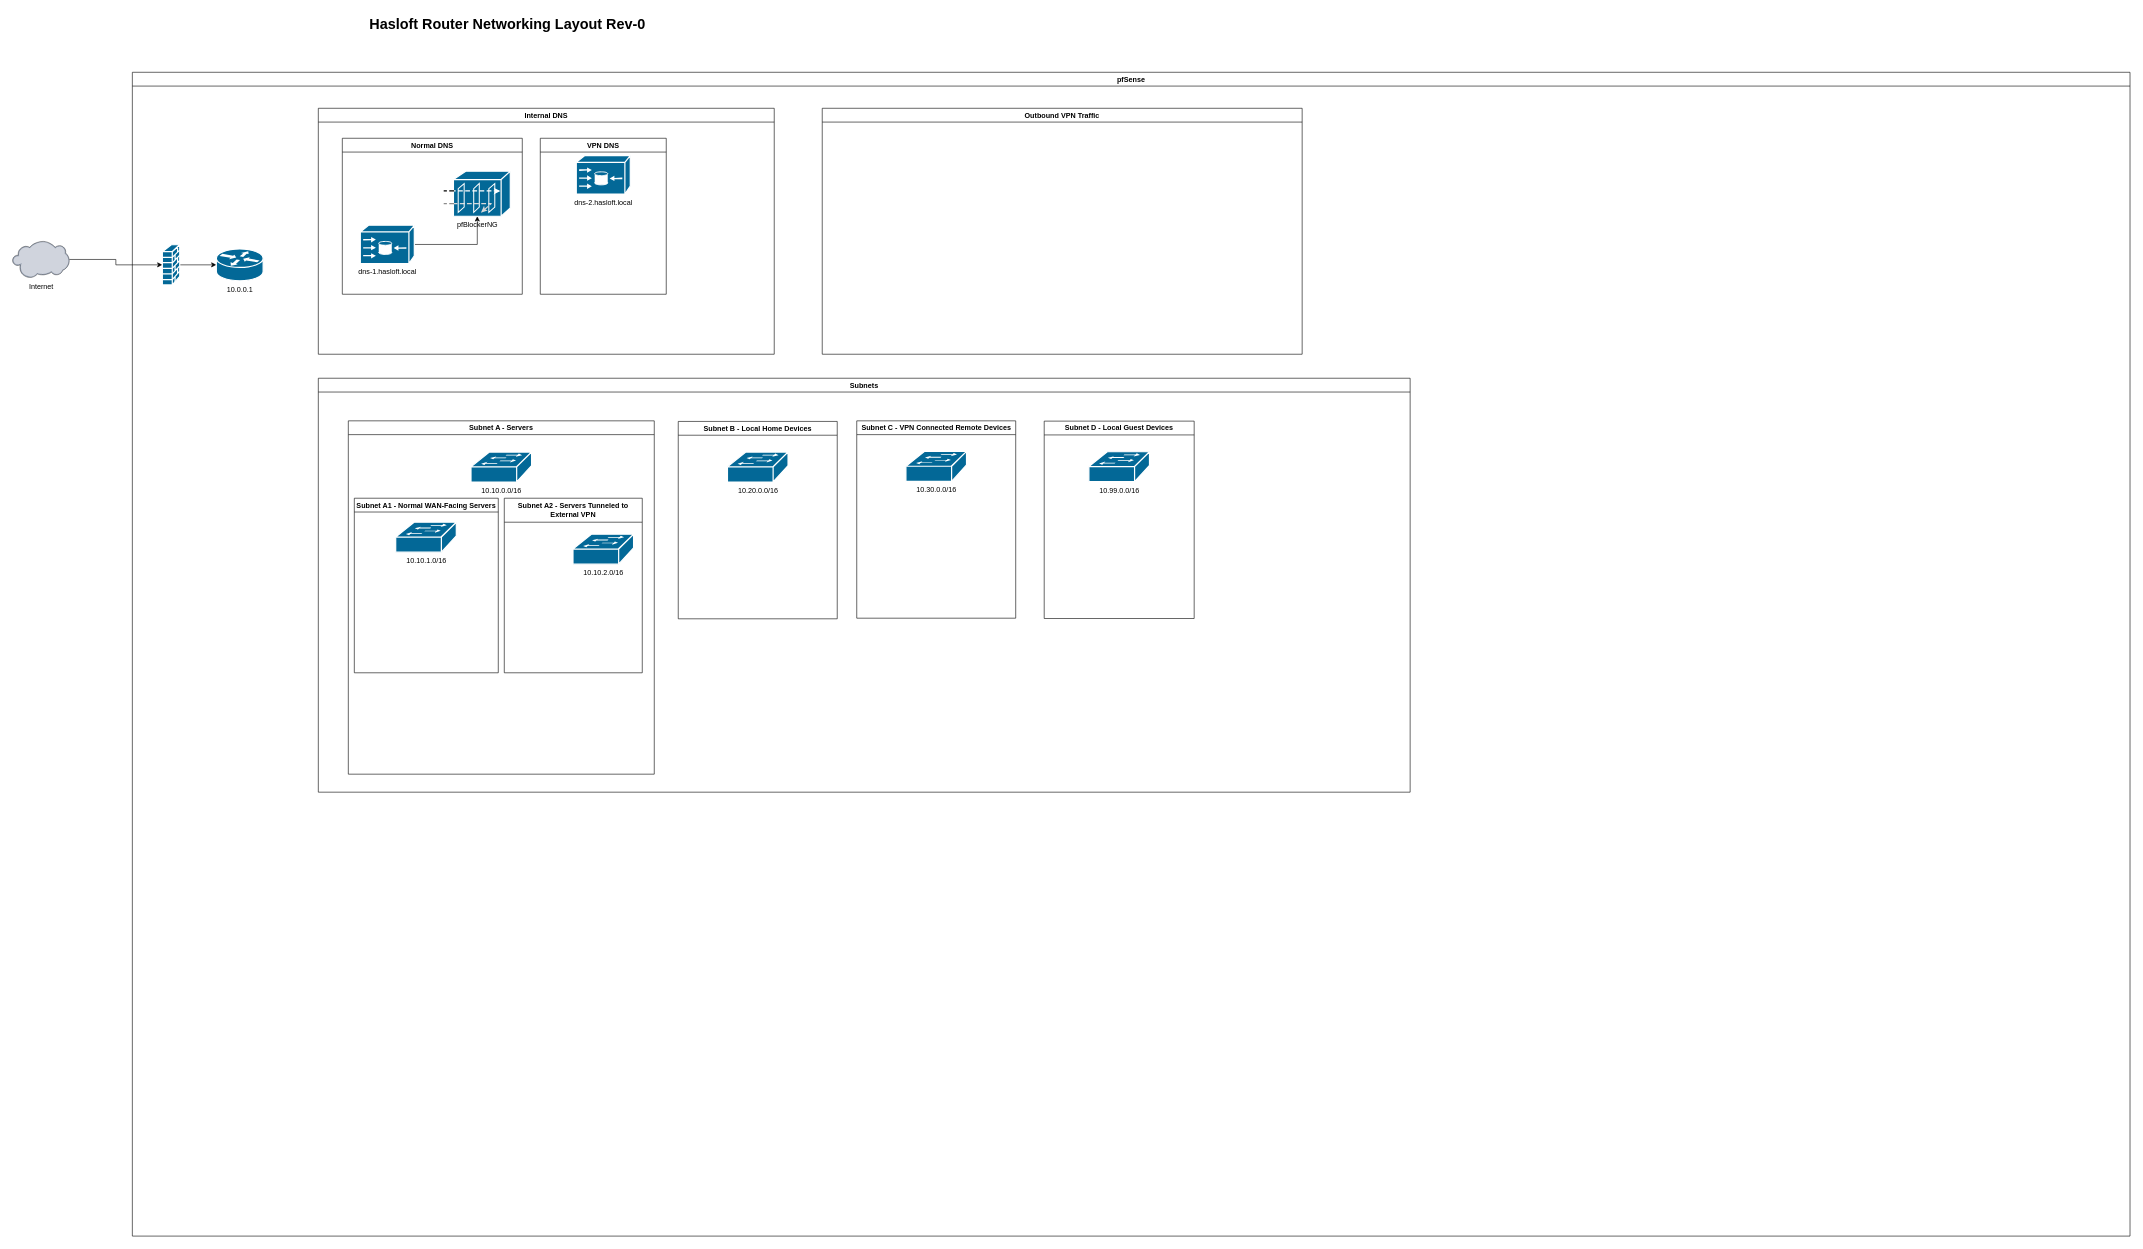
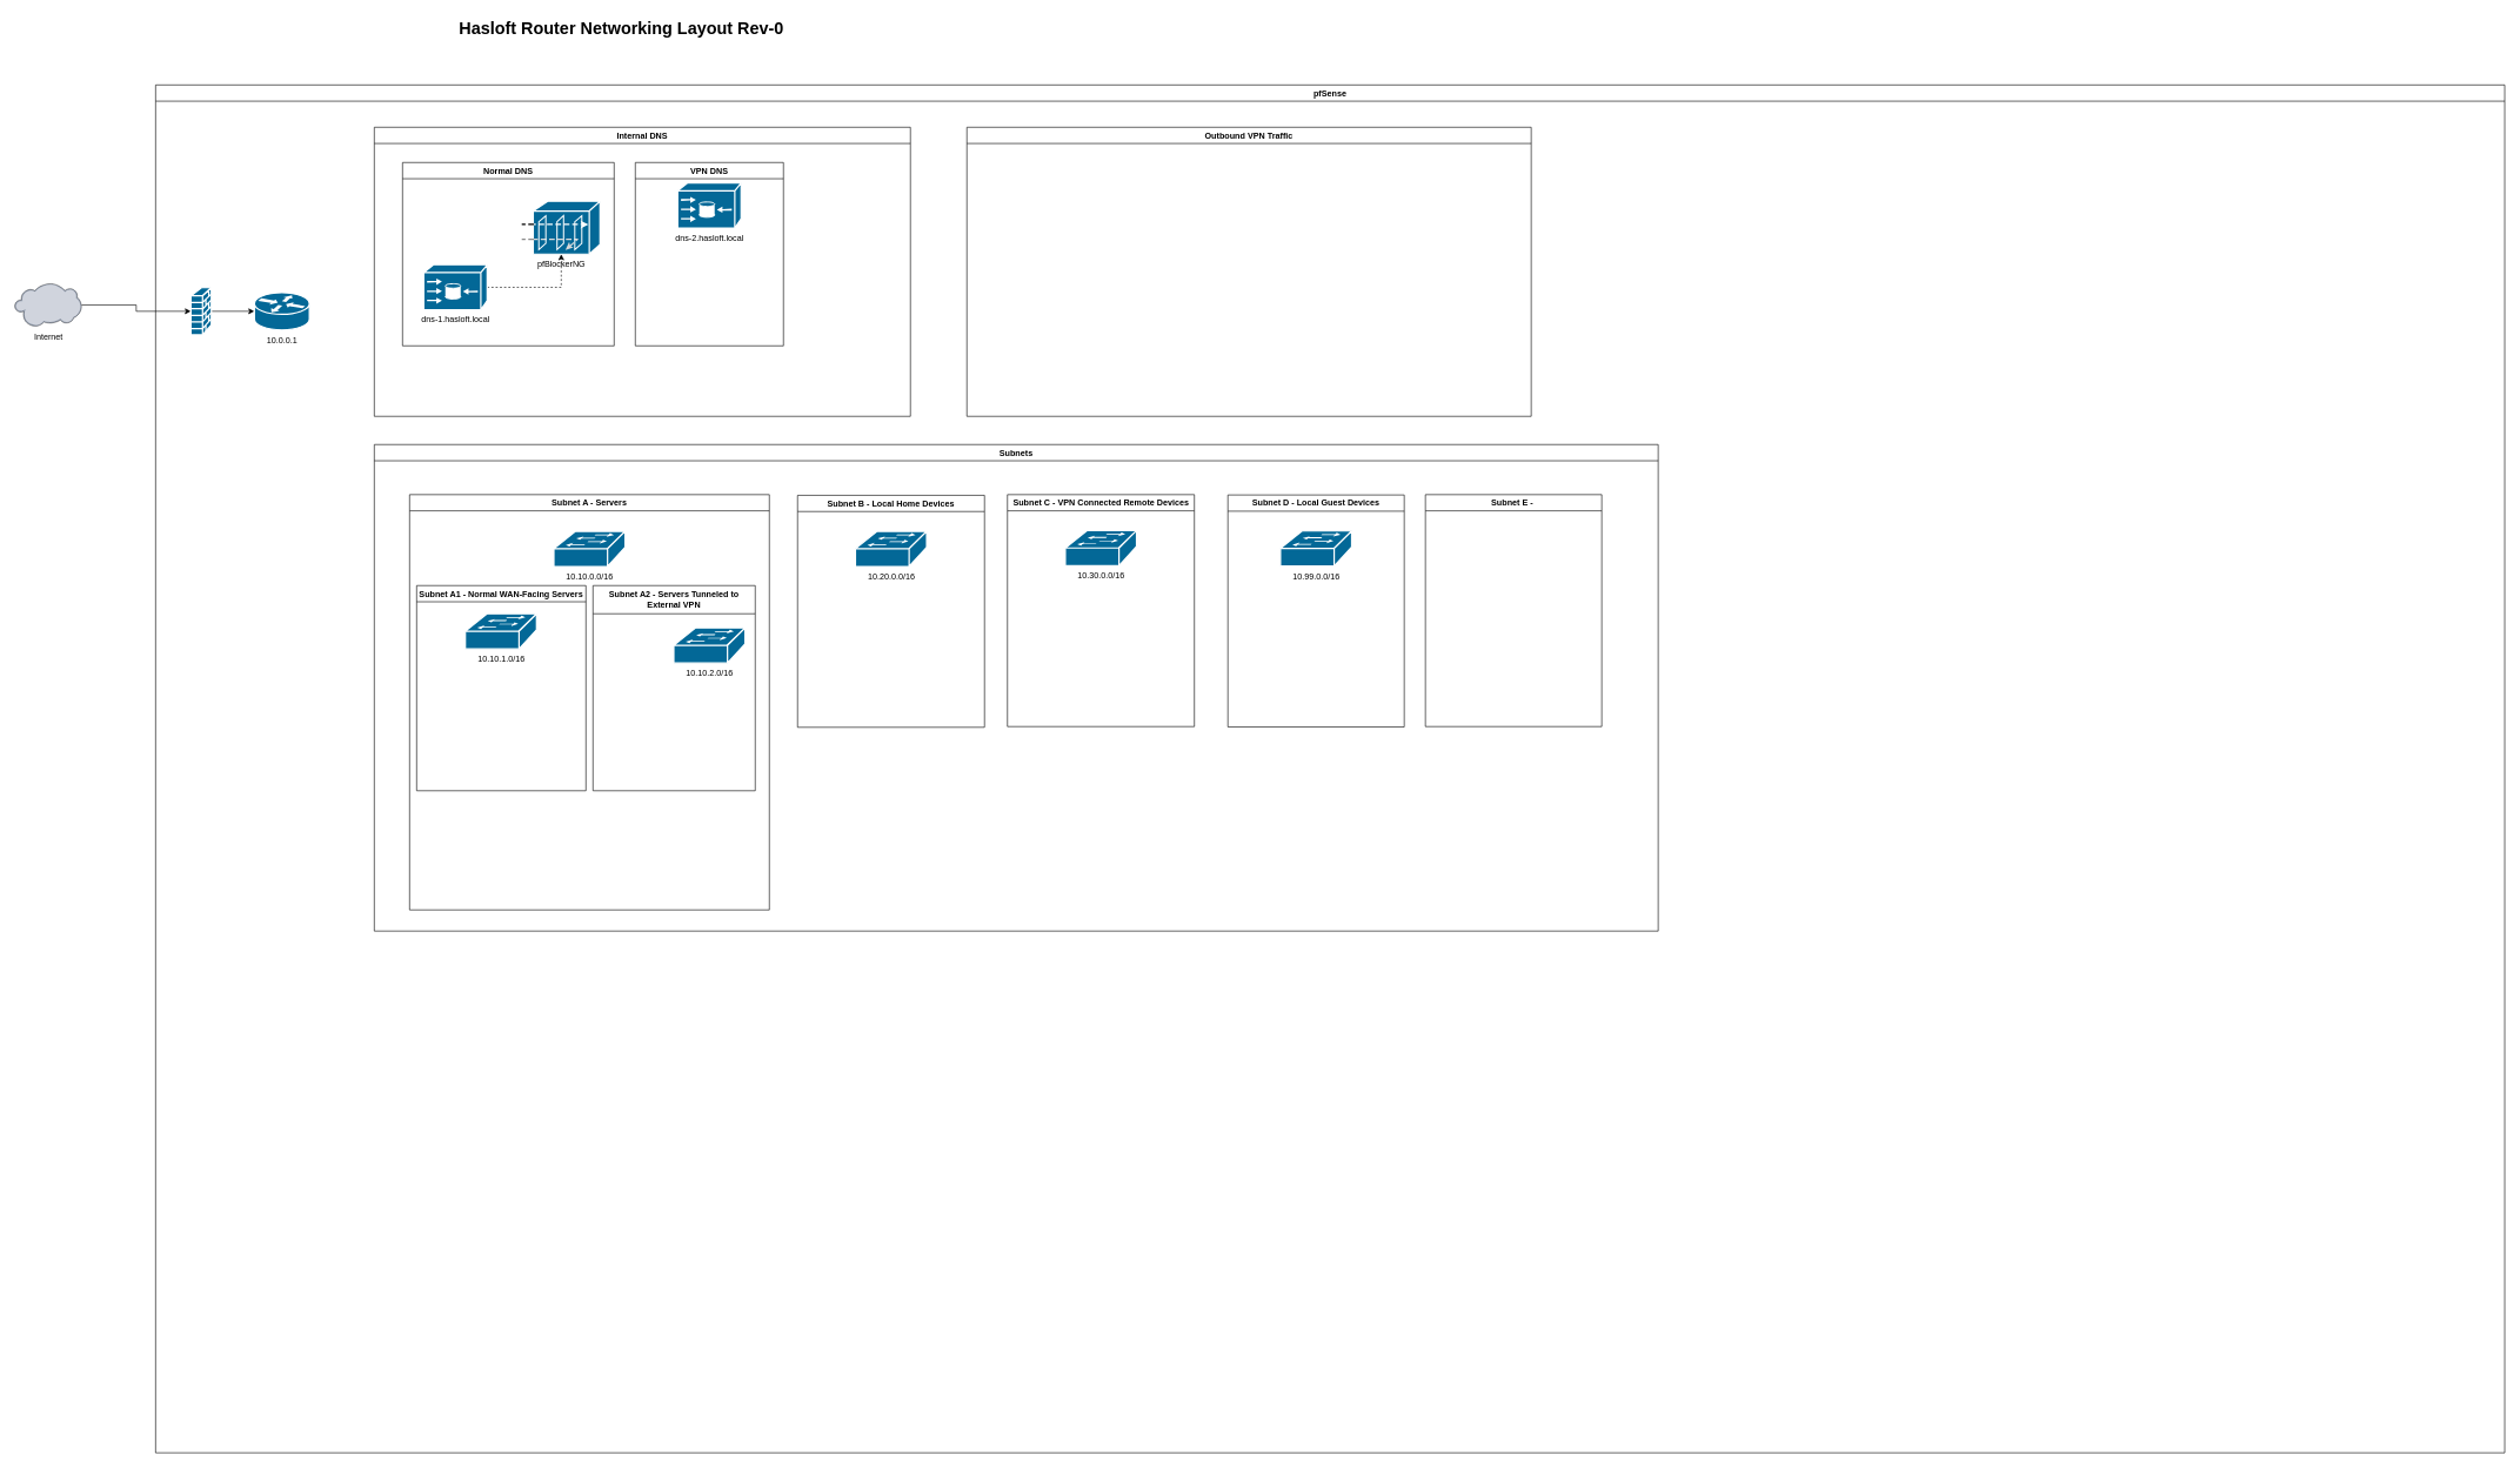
- <mxCell id="2" value="Hasloft Router Networking Layout Rev-0" style="text;strokeColor=none;fillColor=none;html=1;fontSize=24;fontStyle=1;verticalAlign=middle;align=center;" parent="1" vertex="1"><mxGeometry x="414" y="20" width="861" height="40" as="geometry" /></mxCell>
+ <mxCell id="2" value="Hasloft Router Networking Layout Rev-0" style="text;strokeColor=none;fillColor=none;html=1;fontSize=24;fontStyle=1;verticalAlign=middle;align=center;" parent="1" vertex="1"><mxGeometry x="449" y="20" width="861" height="40" as="geometry" /></mxCell>
- <mxCell id="12" style="edgeStyle=orthogonalEdgeStyle;rounded=0;orthogonalLoop=1;jettySize=auto;html=1;" edge="1" parent="11" source="13" target="14"><mxGeometry relative="1" as="geometry" /></mxCell>
+ <mxCell id="12" style="edgeStyle=orthogonalEdgeStyle;rounded=0;orthogonalLoop=1;jettySize=auto;html=1;dashed=1;" edge="1" parent="11" source="13" target="14"><mxGeometry relative="1" as="geometry" /></mxCell>
+ <mxCell id="29" value="Subnet E -&amp;nbsp;" style="swimlane;whiteSpace=wrap;html=1;" vertex="1" parent="16"><mxGeometry x="1490" y="71" width="250" height="329" as="geometry" /></mxCell>
